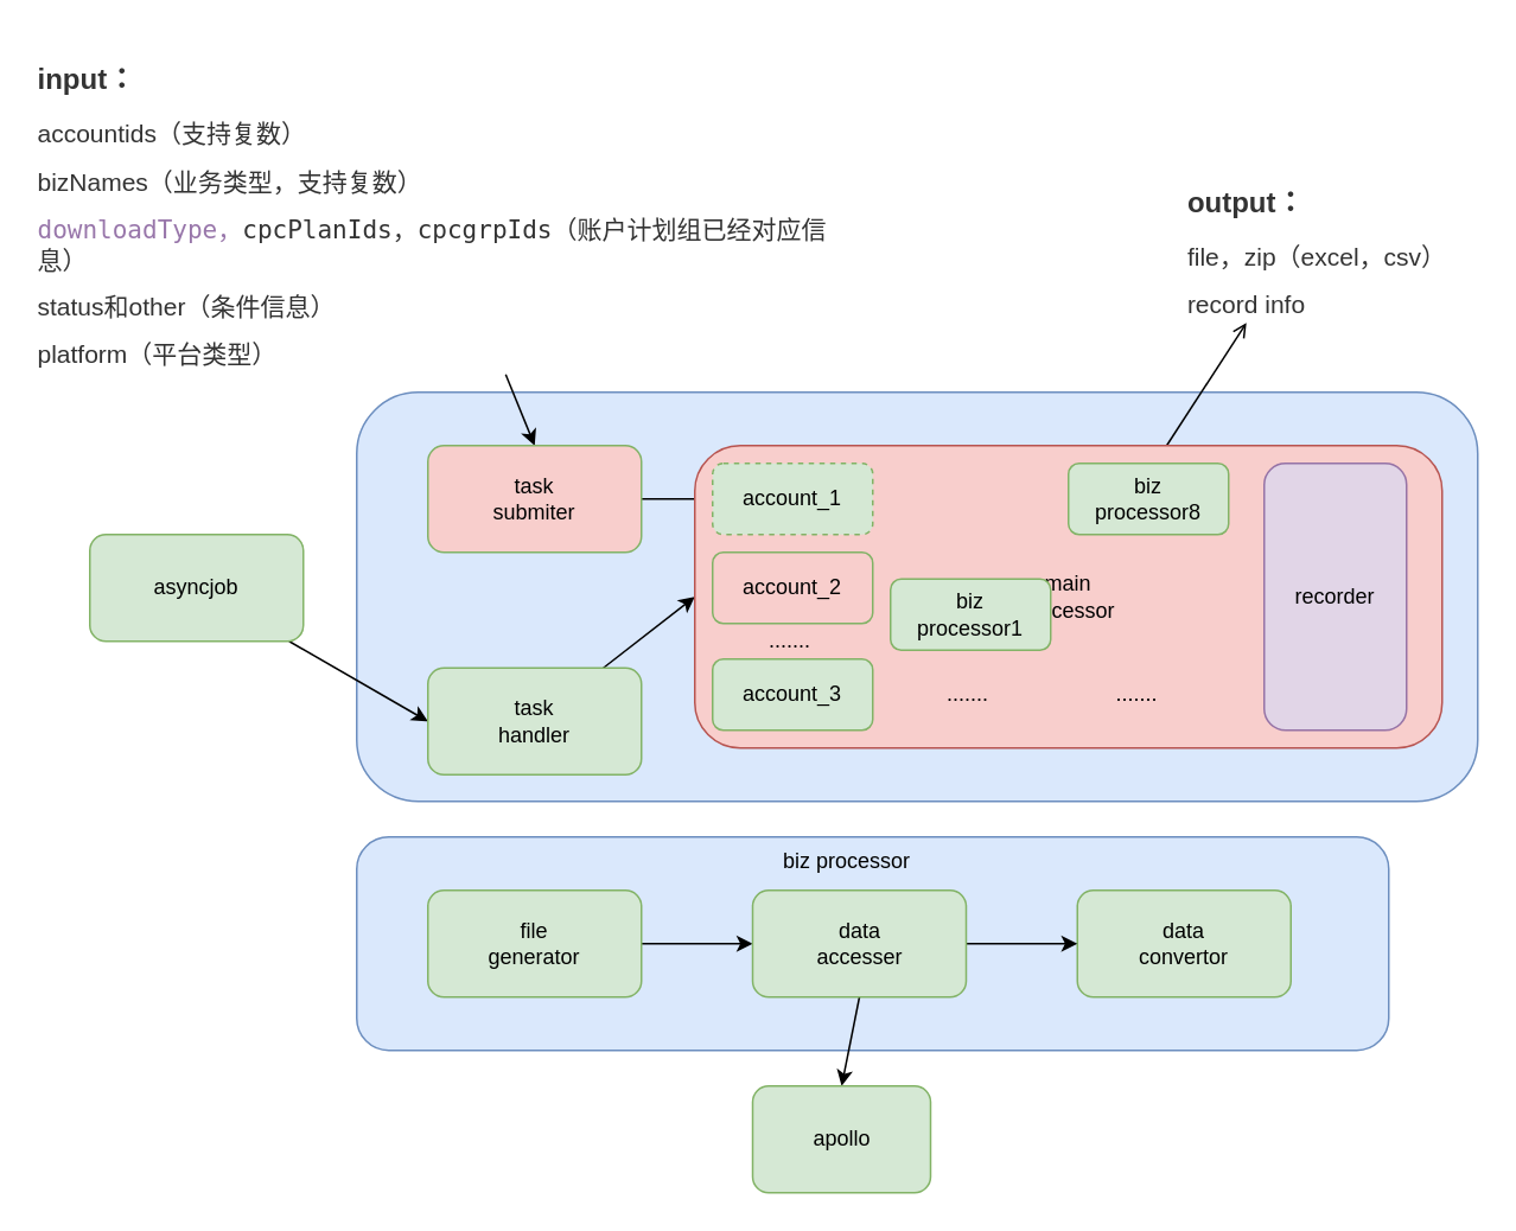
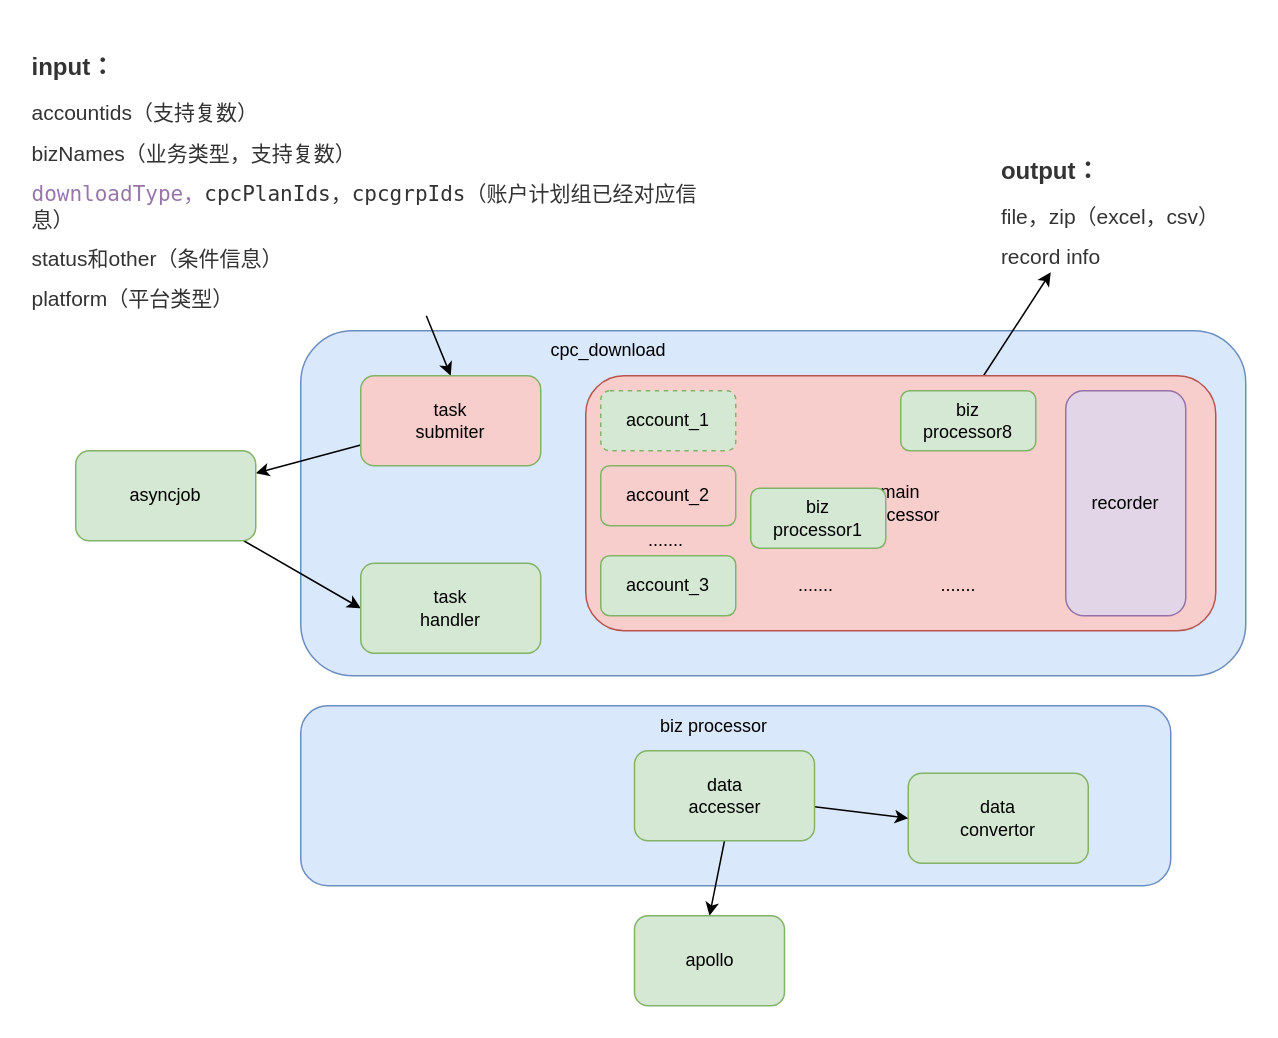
- <mxCell id="12" style="edgeStyle=none;rounded=0;orthogonalLoop=1;jettySize=auto;html=1;entryX=0.25;entryY=1;entryDx=0;entryDy=0;endArrow=open;" parent="1" source="13" target="5" edge="1"><mxGeometry relative="1" as="geometry" /></mxCell>
+ <mxCell id="12" style="edgeStyle=none;rounded=0;orthogonalLoop=1;jettySize=auto;html=1;entryX=0.25;entryY=1;entryDx=0;entryDy=0;" parent="1" source="13" target="5" edge="1"><mxGeometry relative="1" as="geometry" /></mxCell>
+ <mxCell id="23" value="cpc_download" style="text;html=1;resizable=0;points=[];autosize=1;align=left;verticalAlign=top;spacingTop=-4;" parent="1" vertex="1"><mxGeometry x="365" y="223" width="90" height="20" as="geometry" /></mxCell>
- <mxCell id="6" style="edgeStyle=none;rounded=0;orthogonalLoop=1;jettySize=auto;html=1;" parent="1" source="7" target="15" edge="1"><mxGeometry relative="1" as="geometry" /></mxCell>
+ <mxCell id="6" style="edgeStyle=none;rounded=0;orthogonalLoop=1;jettySize=auto;html=1;entryX=1;entryY=0.25;entryDx=0;entryDy=0;" parent="1" source="7" target="9" edge="1"><mxGeometry relative="1" as="geometry" /></mxCell>
- <mxCell id="10" style="edgeStyle=none;rounded=0;orthogonalLoop=1;jettySize=auto;html=1;entryX=0;entryY=0.5;entryDx=0;entryDy=0;" parent="1" source="11" target="13" edge="1"><mxGeometry relative="1" as="geometry" /></mxCell>
- <mxCell id="25" value="file&lt;br&gt;generator" style="rounded=1;whiteSpace=wrap;html=1;fillColor=#d5e8d4;strokeColor=#82b366;" parent="1" vertex="1"><mxGeometry x="240" y="500" width="120" height="60" as="geometry" /></mxCell>
- <mxCell id="24" style="edgeStyle=none;rounded=0;orthogonalLoop=1;jettySize=auto;html=1;entryX=0;entryY=0.5;entryDx=0;entryDy=0;" parent="1" source="25" target="29" edge="1"><mxGeometry relative="1" as="geometry" /></mxCell>
- <mxCell id="26" value="data&lt;br&gt;convertor" style="rounded=1;whiteSpace=wrap;html=1;fillColor=#d5e8d4;strokeColor=#82b366;" parent="1" vertex="1"><mxGeometry x="605" y="500" width="120" height="60" as="geometry" /></mxCell>
+ <mxCell id="26" value="data&lt;br&gt;convertor" style="rounded=1;whiteSpace=wrap;html=1;fillColor=#d5e8d4;strokeColor=#82b366;" parent="1" vertex="1"><mxGeometry x="605" y="515" width="120" height="60" as="geometry" /></mxCell>
